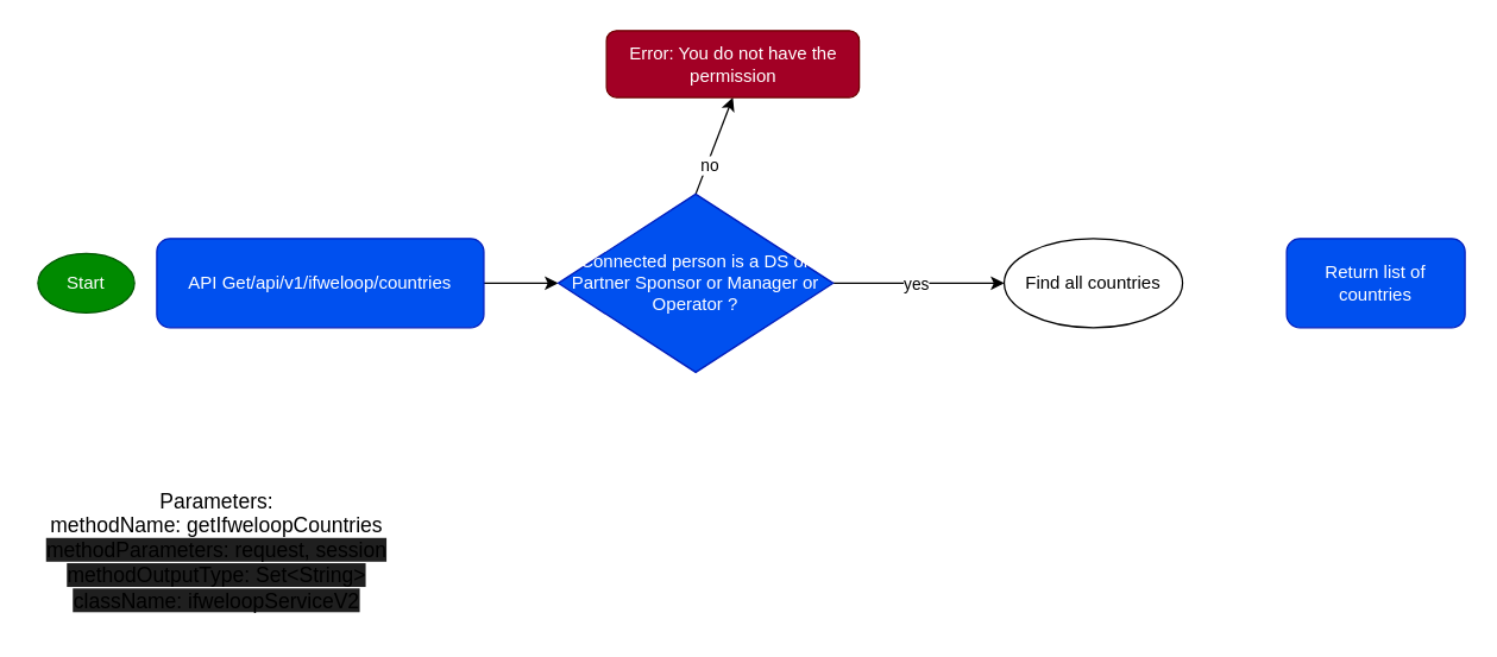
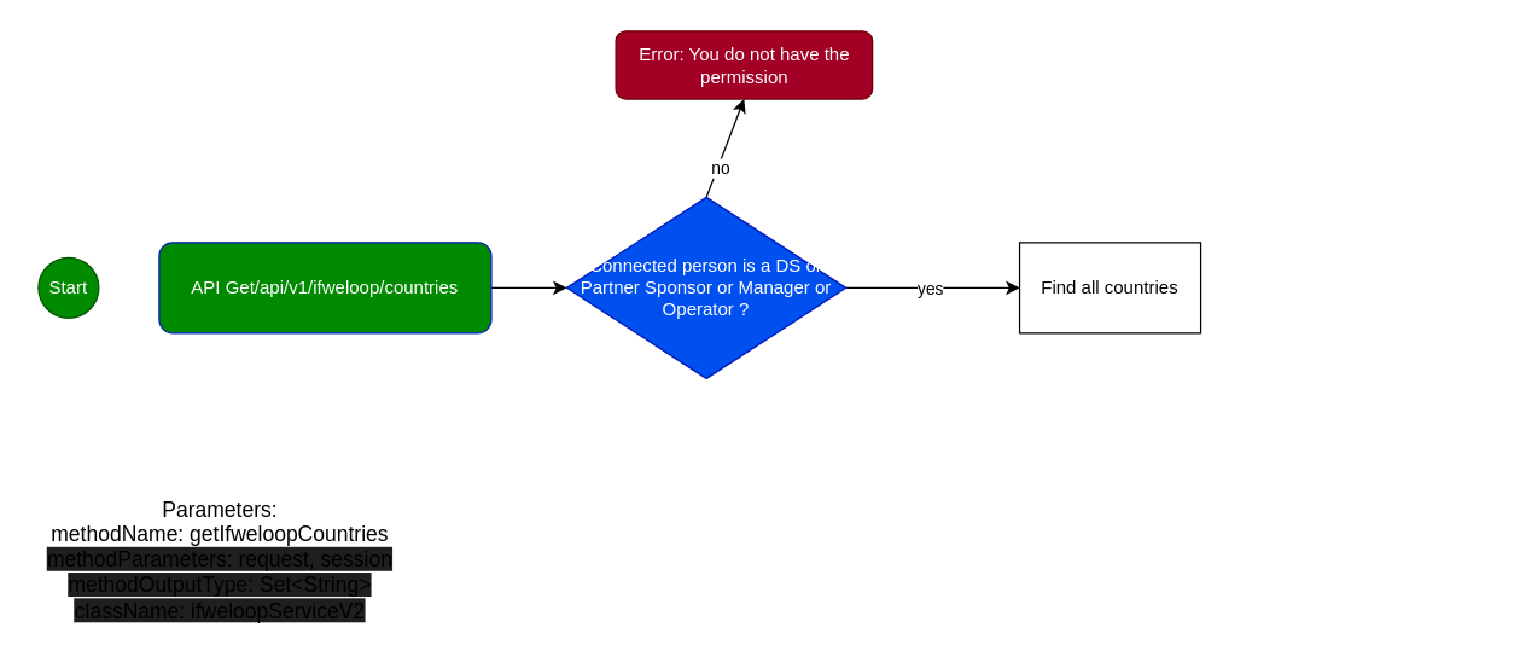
- <mxCell id="12" value="Start" style="ellipse;whiteSpace=wrap;html=1;aspect=fixed;fillColor=#008a00;fontColor=#ffffff;strokeColor=#005700;" parent="1" vertex="1"><mxGeometry x="25" y="170" width="65" height="40" as="geometry" /></mxCell>
+ <mxCell id="12" value="Start" style="ellipse;whiteSpace=wrap;html=1;aspect=fixed;fillColor=#008a00;fontColor=#ffffff;strokeColor=#005700;" parent="1" vertex="1"><mxGeometry x="25" y="170" width="40" height="40" as="geometry" /></mxCell>
- <mxCell id="3" value="API Get/api/v1/ifweloop/countries" style="rounded=1;whiteSpace=wrap;html=1;fillColor=#0050ef;fontColor=#ffffff;strokeColor=#001DBC;" parent="1" vertex="1"><mxGeometry x="105" y="160" width="220" height="60" as="geometry" /></mxCell>
+ <mxCell id="3" value="API Get/api/v1/ifweloop/countries" style="rounded=1;whiteSpace=wrap;html=1;fillColor=#008a00;fontColor=#ffffff;strokeColor=#001DBC;" parent="1" vertex="1"><mxGeometry x="105" y="160" width="220" height="60" as="geometry" /></mxCell>
- <mxCell id="10" value="Find all countries" style="ellipse;whiteSpace=wrap;html=1;" parent="1" vertex="1"><mxGeometry x="675" y="160" width="120" height="60" as="geometry" /></mxCell>
+ <mxCell id="10" value="Find all countries" style="rounded=0;whiteSpace=wrap;html=1;" parent="1" vertex="1"><mxGeometry x="675" y="160" width="120" height="60" as="geometry" /></mxCell>
- <mxCell id="11" value="Return list of countries" style="rounded=1;whiteSpace=wrap;html=1;fillColor=#0050ef;fontColor=#ffffff;strokeColor=#001DBC;" parent="1" vertex="1"><mxGeometry x="865" y="160" width="120" height="60" as="geometry" /></mxCell>
